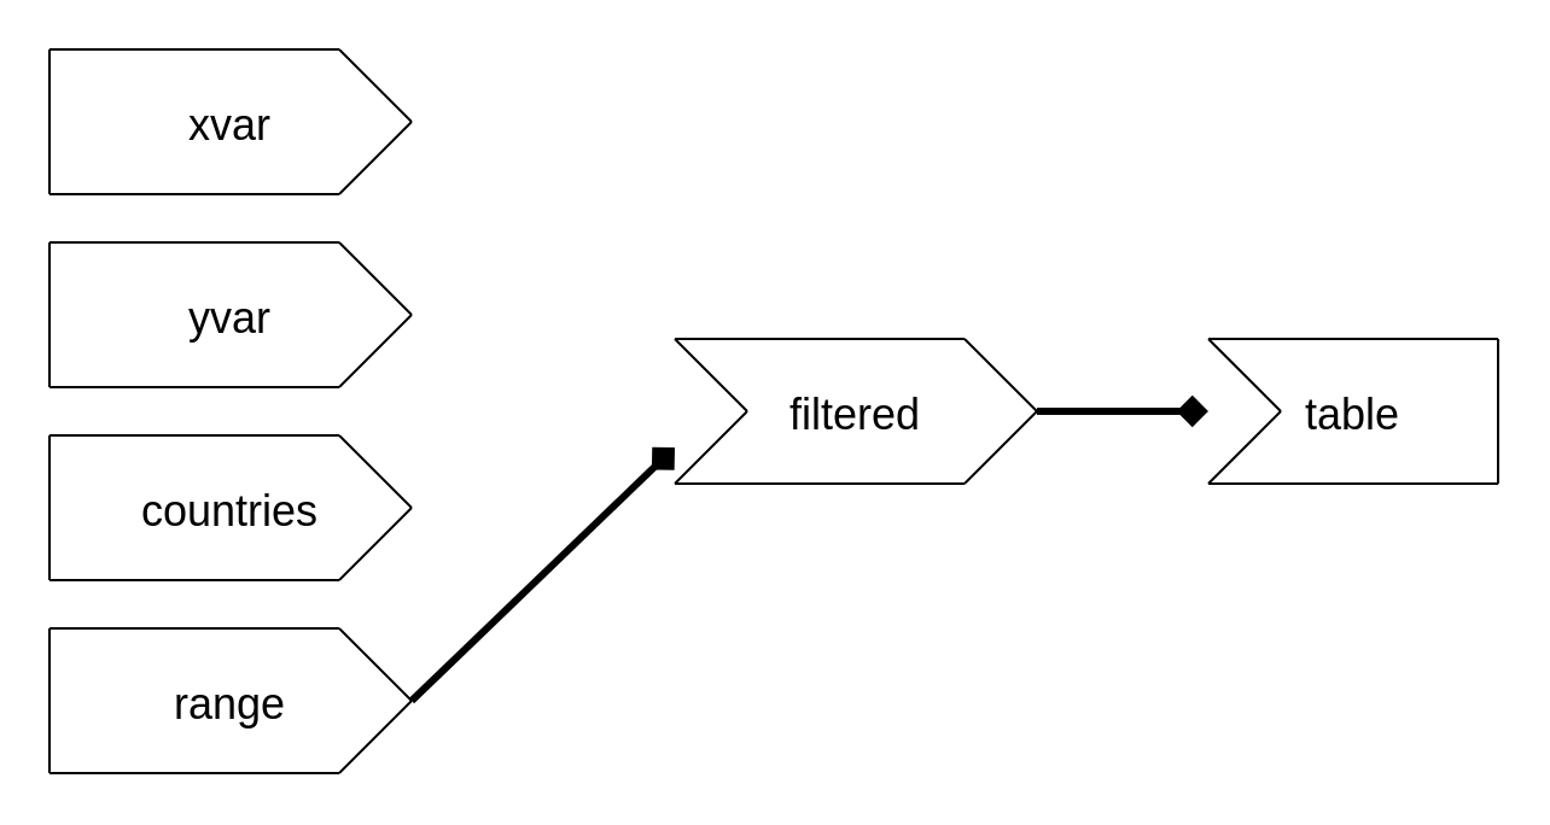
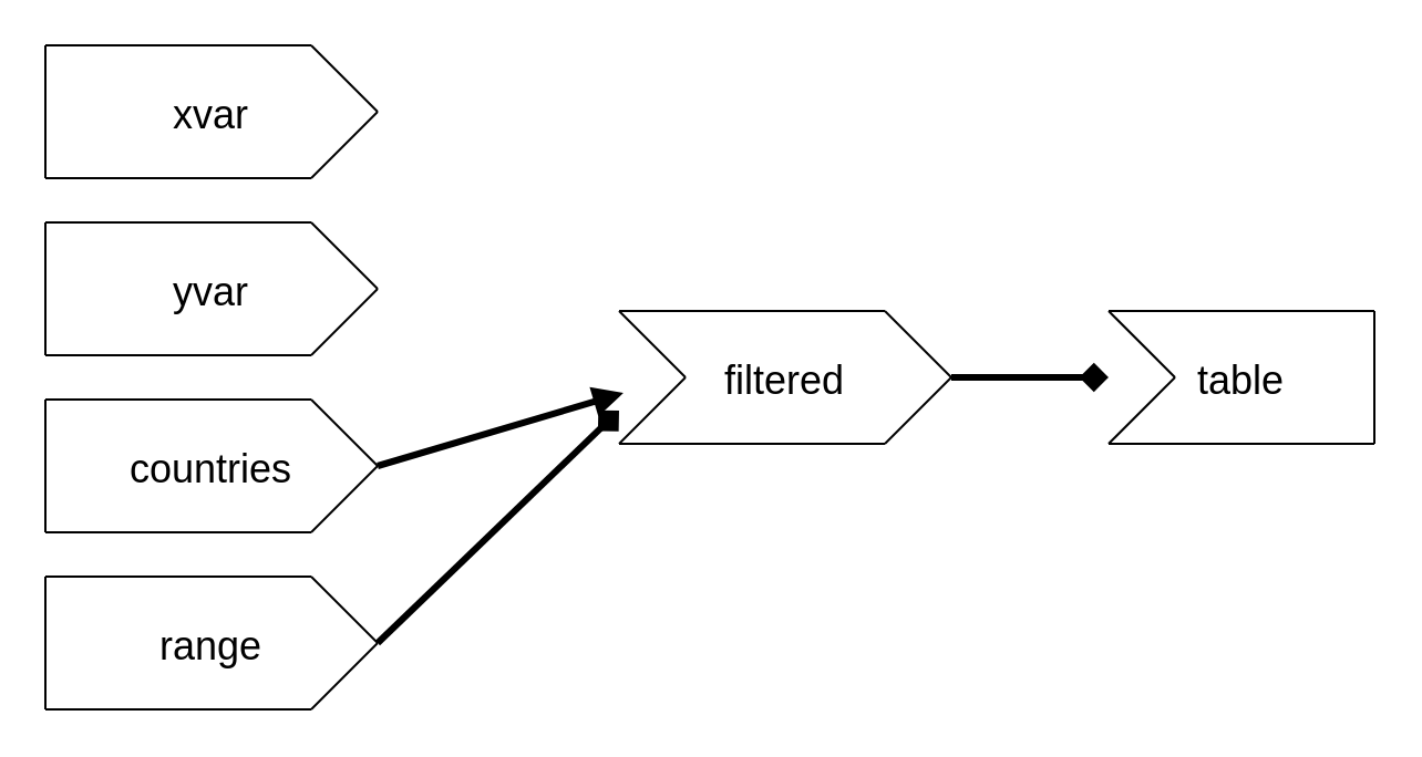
+ <mxCell id="39" value="" style="endArrow=block;html=1;rounded=0;endFill=1;strokeWidth=3;exitX=1;exitY=0.5;exitDx=0;exitDy=0;entryX=0.013;entryY=0.617;entryDx=0;entryDy=0;entryPerimeter=0;" edge="1" parent="1" source="27" target="14"><mxGeometry width="50" height="50" relative="1" as="geometry"><mxPoint x="170" y="210" as="sourcePoint" /><mxPoint x="270" y="160" as="targetPoint" /></mxGeometry></mxCell>
